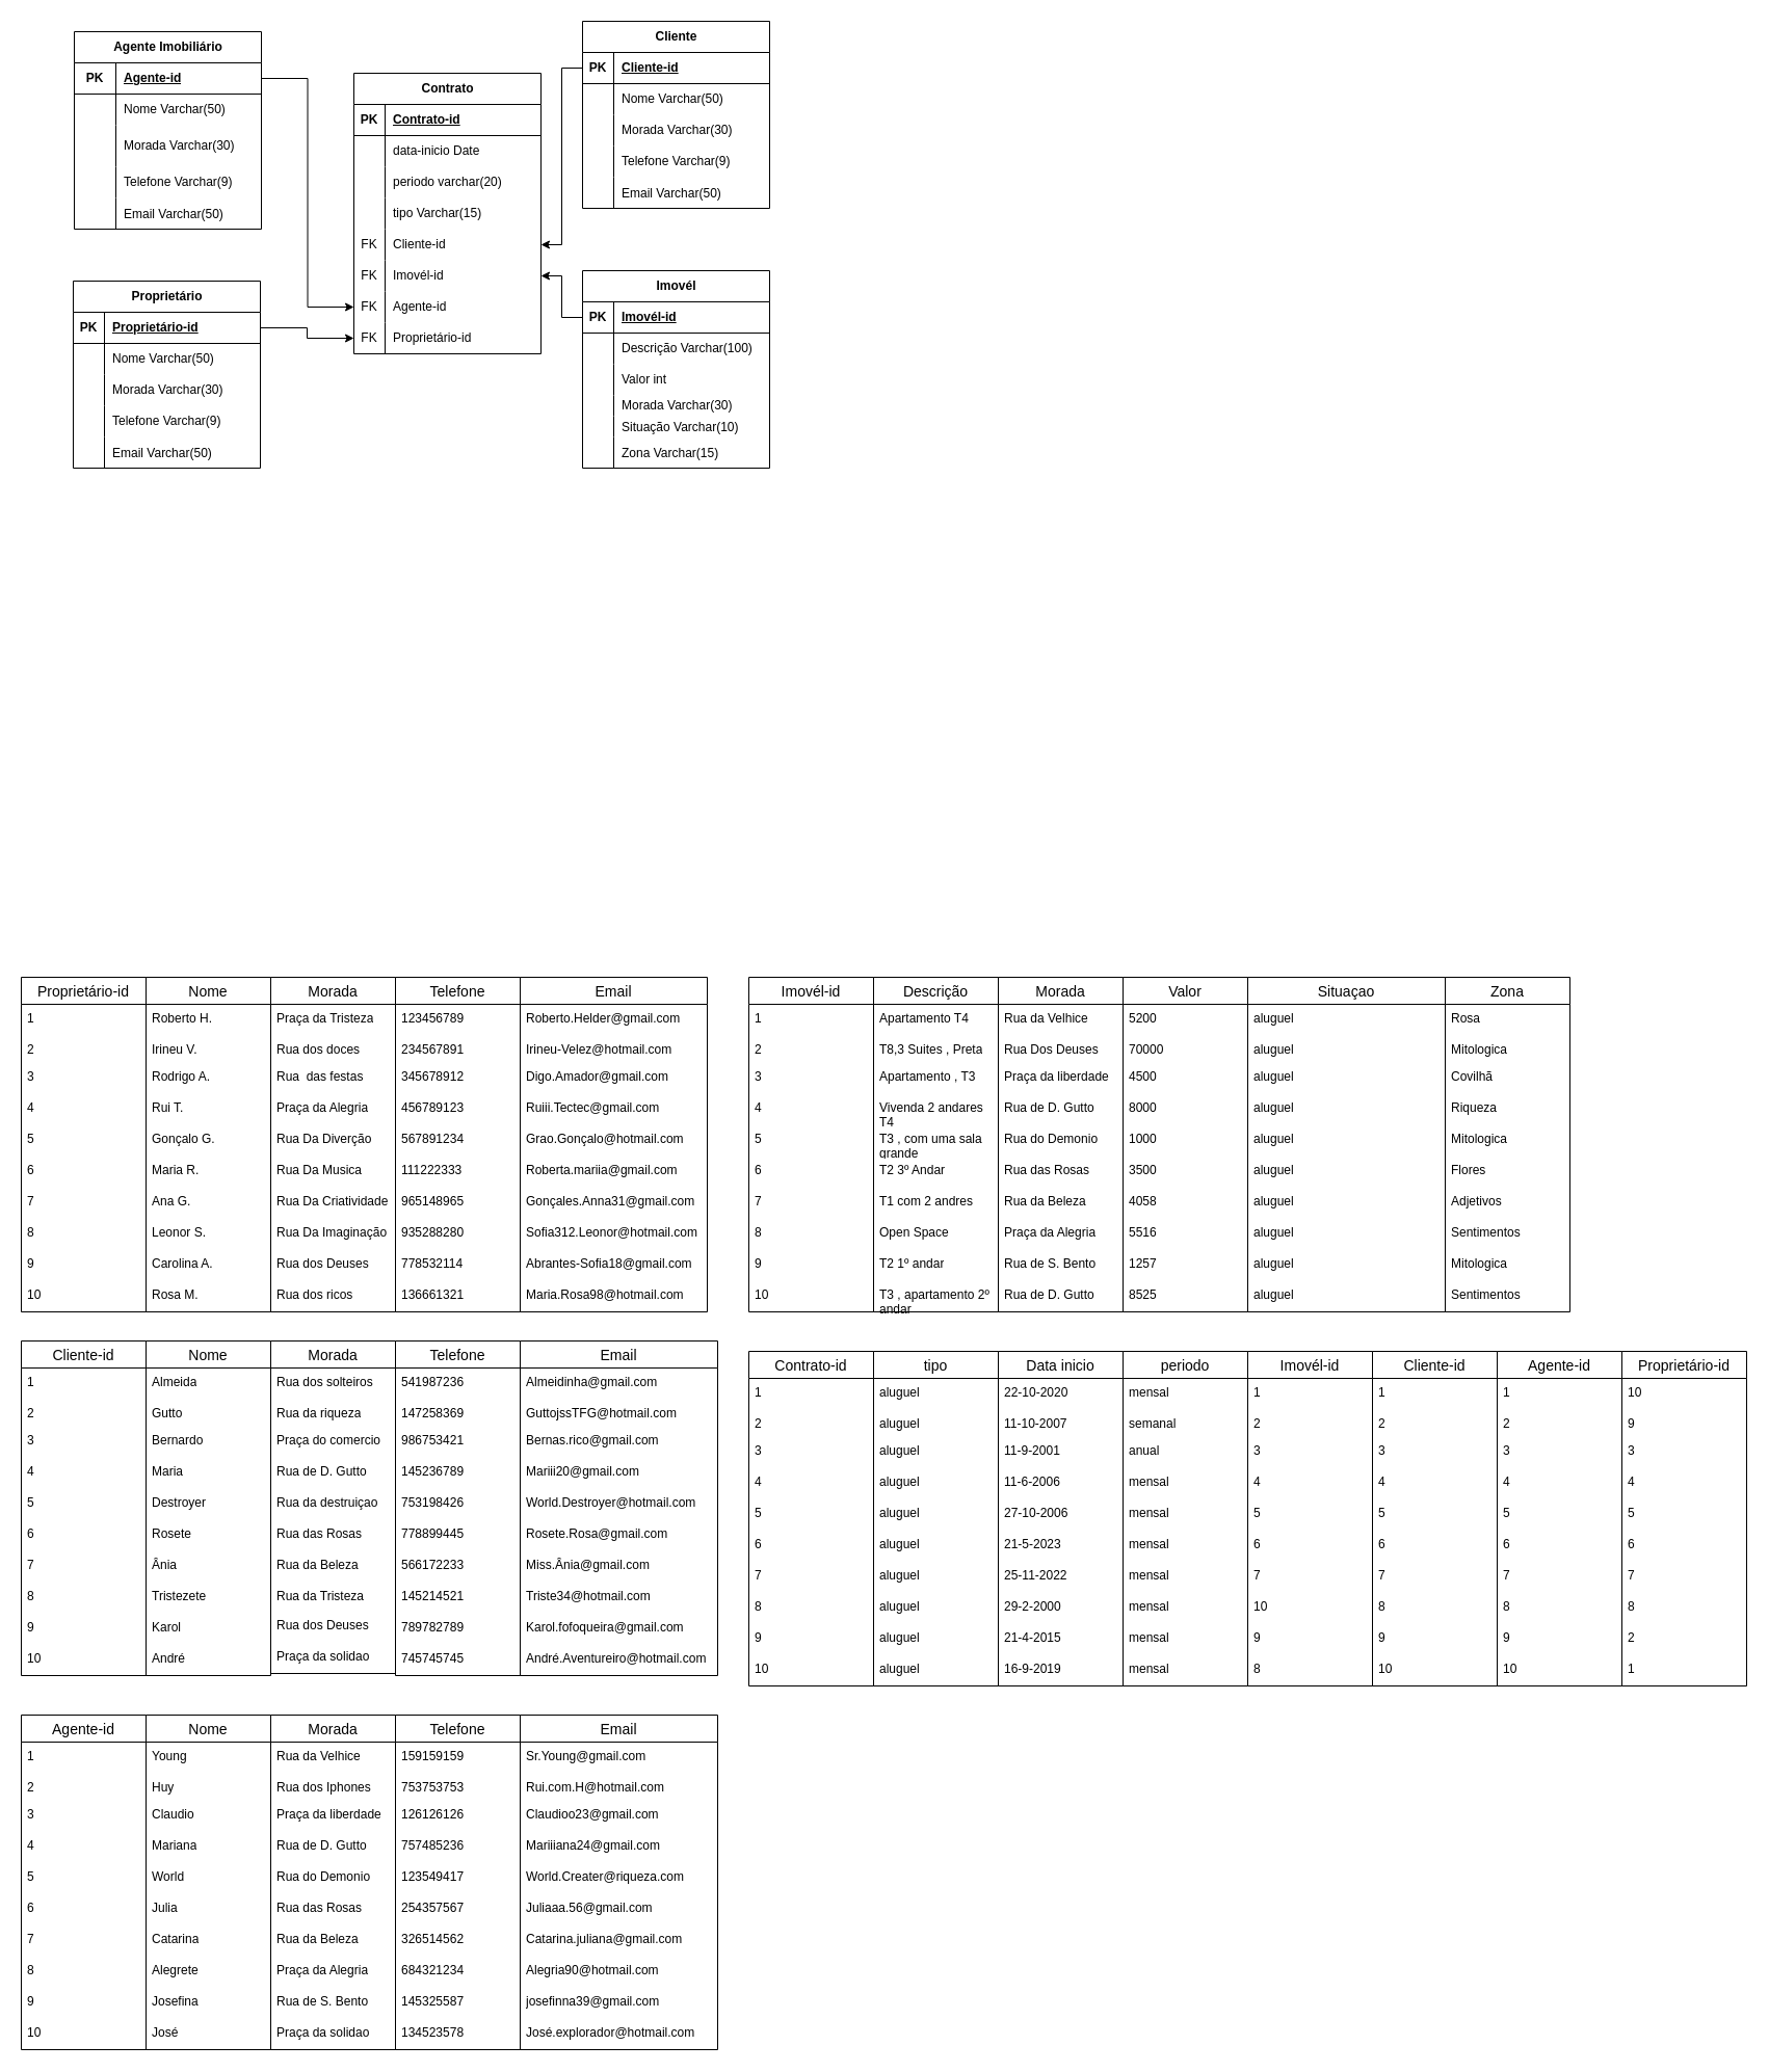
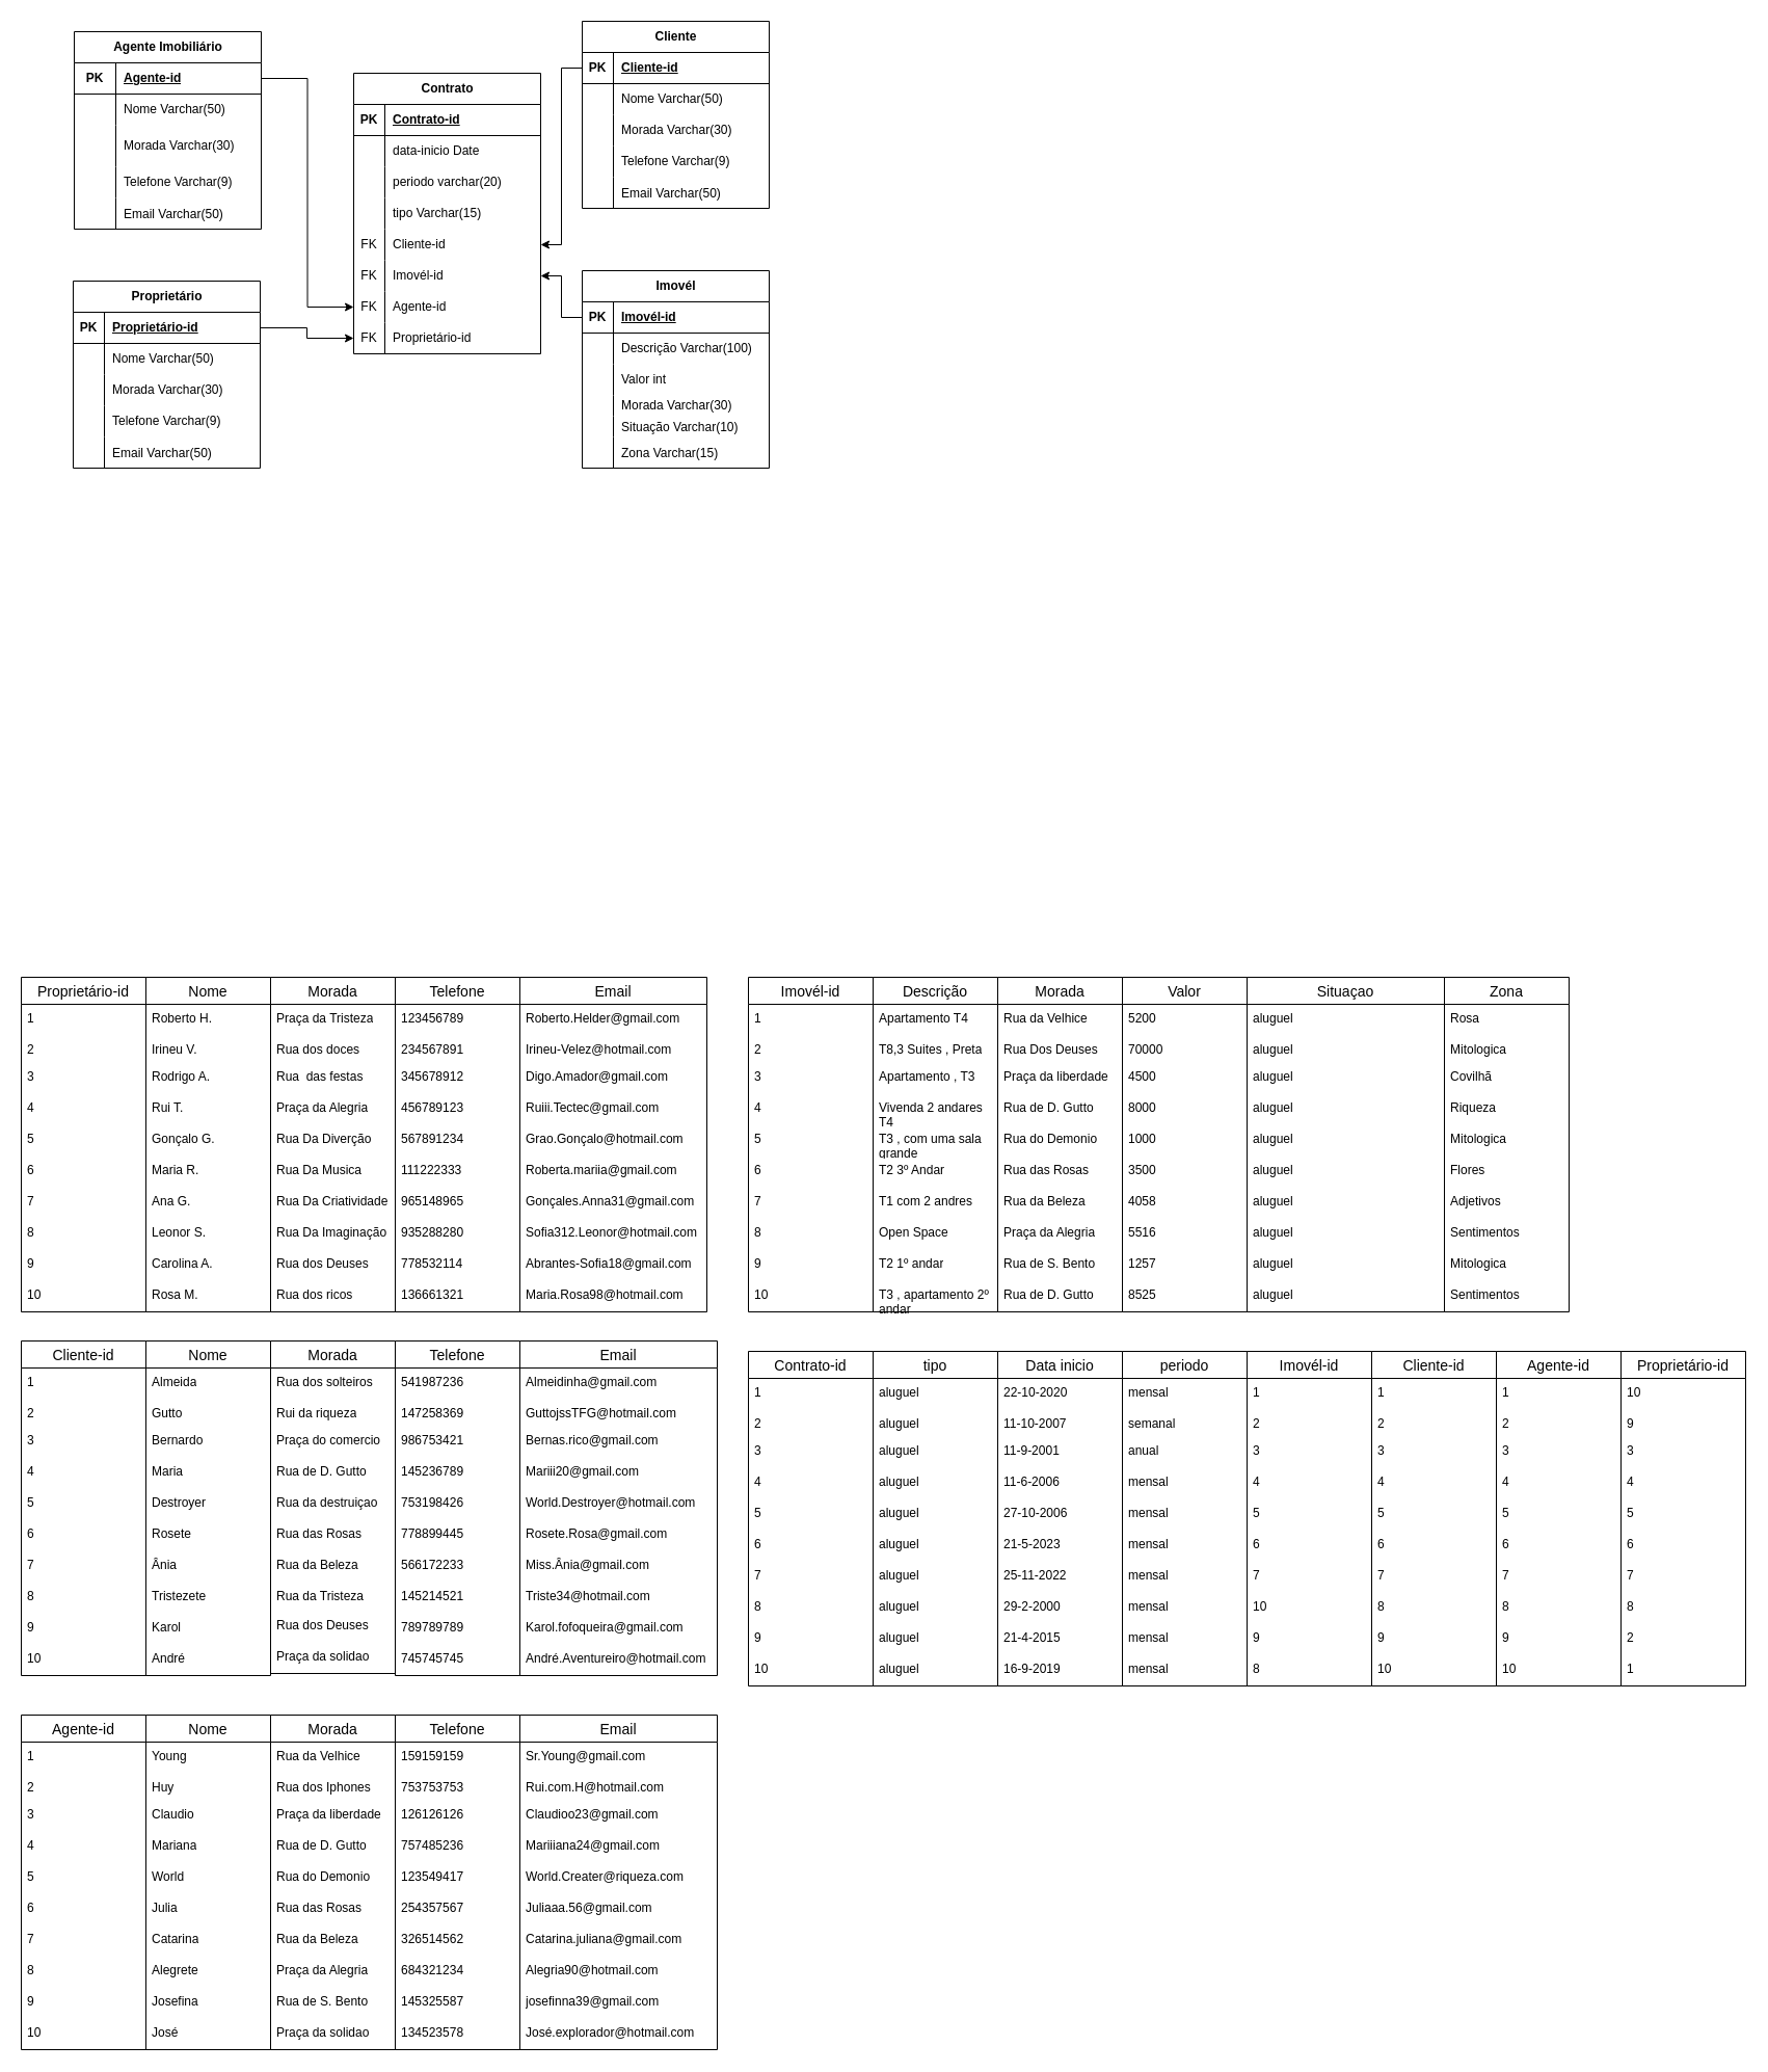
- <mxCell id="177" value="Rua da riqueza" style="text;strokeColor=none;fillColor=none;spacingLeft=4;spacingRight=4;overflow=hidden;rotatable=0;points=[[0,0.5],[1,0.5]];portConstraint=eastwest;fontSize=12;whiteSpace=wrap;html=1;" parent="175" vertex="1"><mxGeometry y="56" width="120" height="26" as="geometry" /></mxCell>
+ <mxCell id="177" value="Rui da riqueza" style="text;strokeColor=none;fillColor=none;spacingLeft=4;spacingRight=4;overflow=hidden;rotatable=0;points=[[0,0.5],[1,0.5]];portConstraint=eastwest;fontSize=12;whiteSpace=wrap;html=1;" parent="175" vertex="1"><mxGeometry y="56" width="120" height="26" as="geometry" /></mxCell>
- <mxCell id="195" value="789782789" style="text;strokeColor=none;fillColor=none;spacingLeft=4;spacingRight=4;overflow=hidden;rotatable=0;points=[[0,0.5],[1,0.5]];portConstraint=eastwest;fontSize=12;whiteSpace=wrap;html=1;" parent="186" vertex="1"><mxGeometry y="262" width="120" height="30" as="geometry" /></mxCell>
+ <mxCell id="195" value="789789789" style="text;strokeColor=none;fillColor=none;spacingLeft=4;spacingRight=4;overflow=hidden;rotatable=0;points=[[0,0.5],[1,0.5]];portConstraint=eastwest;fontSize=12;whiteSpace=wrap;html=1;" parent="186" vertex="1"><mxGeometry y="262" width="120" height="30" as="geometry" /></mxCell>
